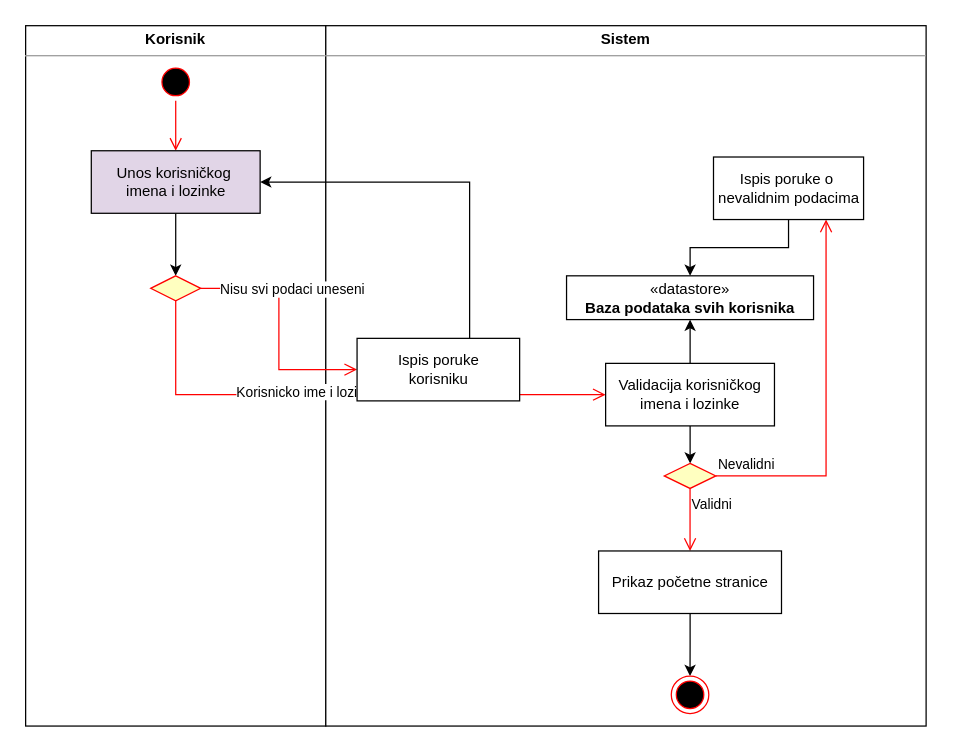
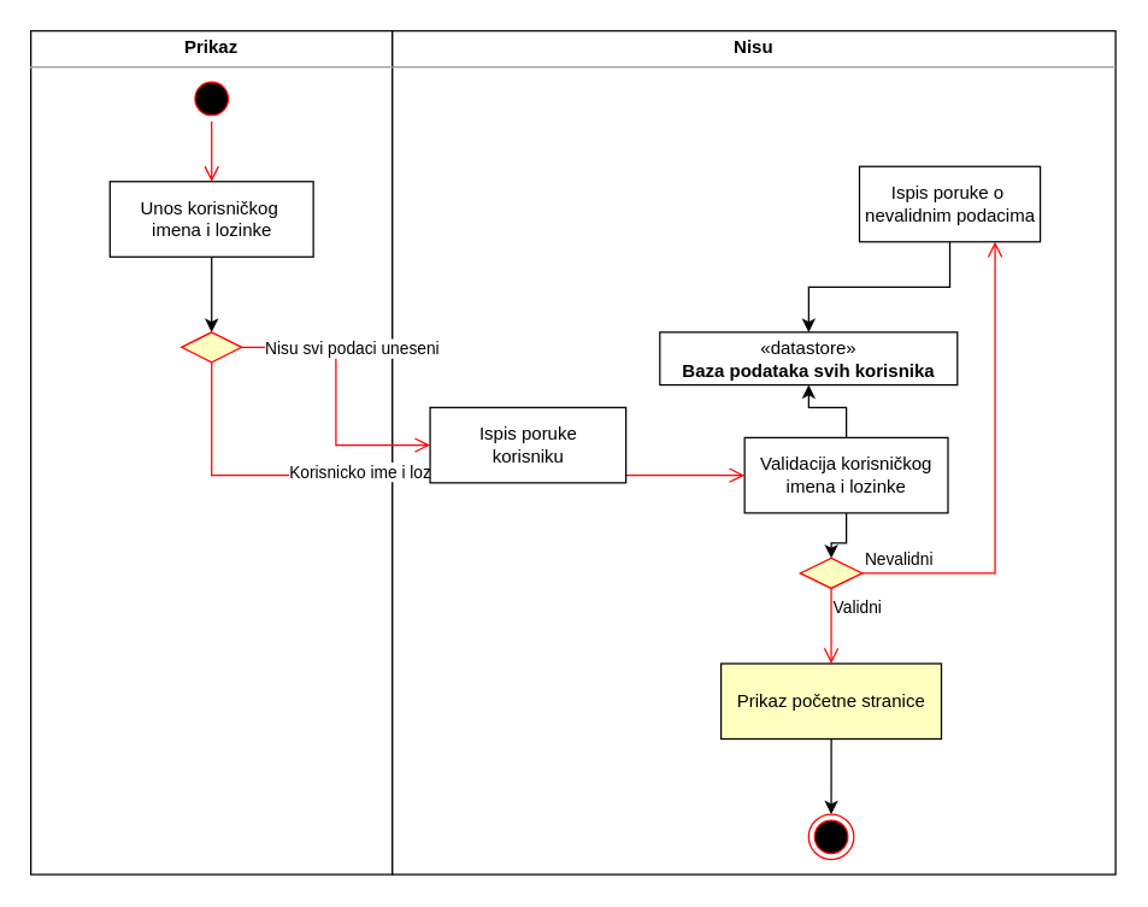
- <mxCell id="2" value="&lt;p style=&quot;margin:0px;margin-top:4px;text-align:center;&quot;&gt;&lt;b&gt;Korisnik&lt;/b&gt;&lt;/p&gt;&lt;hr size=&quot;1&quot;&gt;&lt;div style=&quot;height:2px;&quot;&gt;&lt;/div&gt;" style="verticalAlign=top;align=left;overflow=fill;fontSize=12;fontFamily=Helvetica;html=1;" vertex="1" parent="1"><mxGeometry x="20" y="20" width="240" height="560" as="geometry" /></mxCell>
+ <mxCell id="2" value="&lt;p style=&quot;margin:0px;margin-top:4px;text-align:center;&quot;&gt;&lt;b&gt;Prikaz&lt;/b&gt;&lt;/p&gt;&lt;hr size=&quot;1&quot;&gt;&lt;div style=&quot;height:2px;&quot;&gt;&lt;/div&gt;" style="verticalAlign=top;align=left;overflow=fill;fontSize=12;fontFamily=Helvetica;html=1;" vertex="1" parent="1"><mxGeometry x="20" y="20" width="240" height="560" as="geometry" /></mxCell>
- <mxCell id="3" value="&lt;p style=&quot;margin:0px;margin-top:4px;text-align:center;&quot;&gt;&lt;b&gt;Sistem&lt;/b&gt;&lt;/p&gt;&lt;hr size=&quot;1&quot;&gt;&lt;div style=&quot;height:2px;&quot;&gt;&lt;/div&gt;" style="verticalAlign=top;align=left;overflow=fill;fontSize=12;fontFamily=Helvetica;html=1;" vertex="1" parent="1"><mxGeometry x="260" y="20" width="480" height="560" as="geometry" /></mxCell>
+ <mxCell id="3" value="&lt;p style=&quot;margin:0px;margin-top:4px;text-align:center;&quot;&gt;&lt;b&gt;Nisu&lt;/b&gt;&lt;/p&gt;&lt;hr size=&quot;1&quot;&gt;&lt;div style=&quot;height:2px;&quot;&gt;&lt;/div&gt;" style="verticalAlign=top;align=left;overflow=fill;fontSize=12;fontFamily=Helvetica;html=1;" vertex="1" parent="1"><mxGeometry x="260" y="20" width="480" height="560" as="geometry" /></mxCell>
- <mxCell id="7" value="Unos korisničkog&amp;nbsp;&lt;br&gt;imena i lozinke" style="html=1;fillColor=#e1d5e7;" vertex="1" parent="1"><mxGeometry x="72.5" y="120" width="135" height="50" as="geometry" /></mxCell>
+ <mxCell id="7" value="Unos korisničkog&amp;nbsp;&lt;br&gt;imena i lozinke" style="html=1;" vertex="1" parent="1"><mxGeometry x="72.5" y="120" width="135" height="50" as="geometry" /></mxCell>
- <mxCell id="14" style="edgeStyle=orthogonalEdgeStyle;rounded=0;orthogonalLoop=1;jettySize=auto;html=1;entryX=1;entryY=0.5;entryDx=0;entryDy=0;" edge="1" parent="1" source="15" target="7"><mxGeometry relative="1" as="geometry"><Array as="points"><mxPoint x="375" y="145" /></Array></mxGeometry></mxCell>
- <mxCell id="21" value="Ispis poruke o&amp;nbsp;&lt;br&gt;nevalidnim podacima" style="html=1;" vertex="1" parent="1"><mxGeometry x="570" y="125" width="120" height="50" as="geometry" /></mxCell>
+ <mxCell id="21" value="Ispis poruke o&amp;nbsp;&lt;br&gt;nevalidnim podacima" style="html=1;" vertex="1" parent="1"><mxGeometry x="570" y="110" width="120" height="50" as="geometry" /></mxCell>
- <mxCell id="16" value="«datastore»&lt;br&gt;&lt;b&gt;Baza podataka svih korisnika&lt;/b&gt;" style="html=1;" vertex="1" parent="1"><mxGeometry x="452.5" y="220" width="197.5" height="35" as="geometry" /></mxCell>
+ <mxCell id="16" value="«datastore»&lt;br&gt;&lt;b&gt;Baza podataka svih korisnika&lt;/b&gt;" style="html=1;" vertex="1" parent="1"><mxGeometry x="437.5" y="220" width="197.5" height="35" as="geometry" /></mxCell>
- <mxCell id="13" value="Validacija korisničkog&lt;br&gt;imena i lozinke" style="html=1;" vertex="1" parent="1"><mxGeometry x="483.75" y="290" width="135" height="50" as="geometry" /></mxCell>
+ <mxCell id="13" value="Validacija korisničkog&lt;br&gt;imena i lozinke" style="html=1;" vertex="1" parent="1"><mxGeometry x="493.75" y="290" width="135" height="50" as="geometry" /></mxCell>
- <mxCell id="23" value="Prikaz početne stranice" style="html=1;" vertex="1" parent="1"><mxGeometry x="478.12" y="440" width="146.25" height="50" as="geometry" /></mxCell>
+ <mxCell id="23" value="Prikaz početne stranice" style="html=1;fillColor=#ffffc0;" vertex="1" parent="1"><mxGeometry x="478.12" y="440" width="146.25" height="50" as="geometry" /></mxCell>
